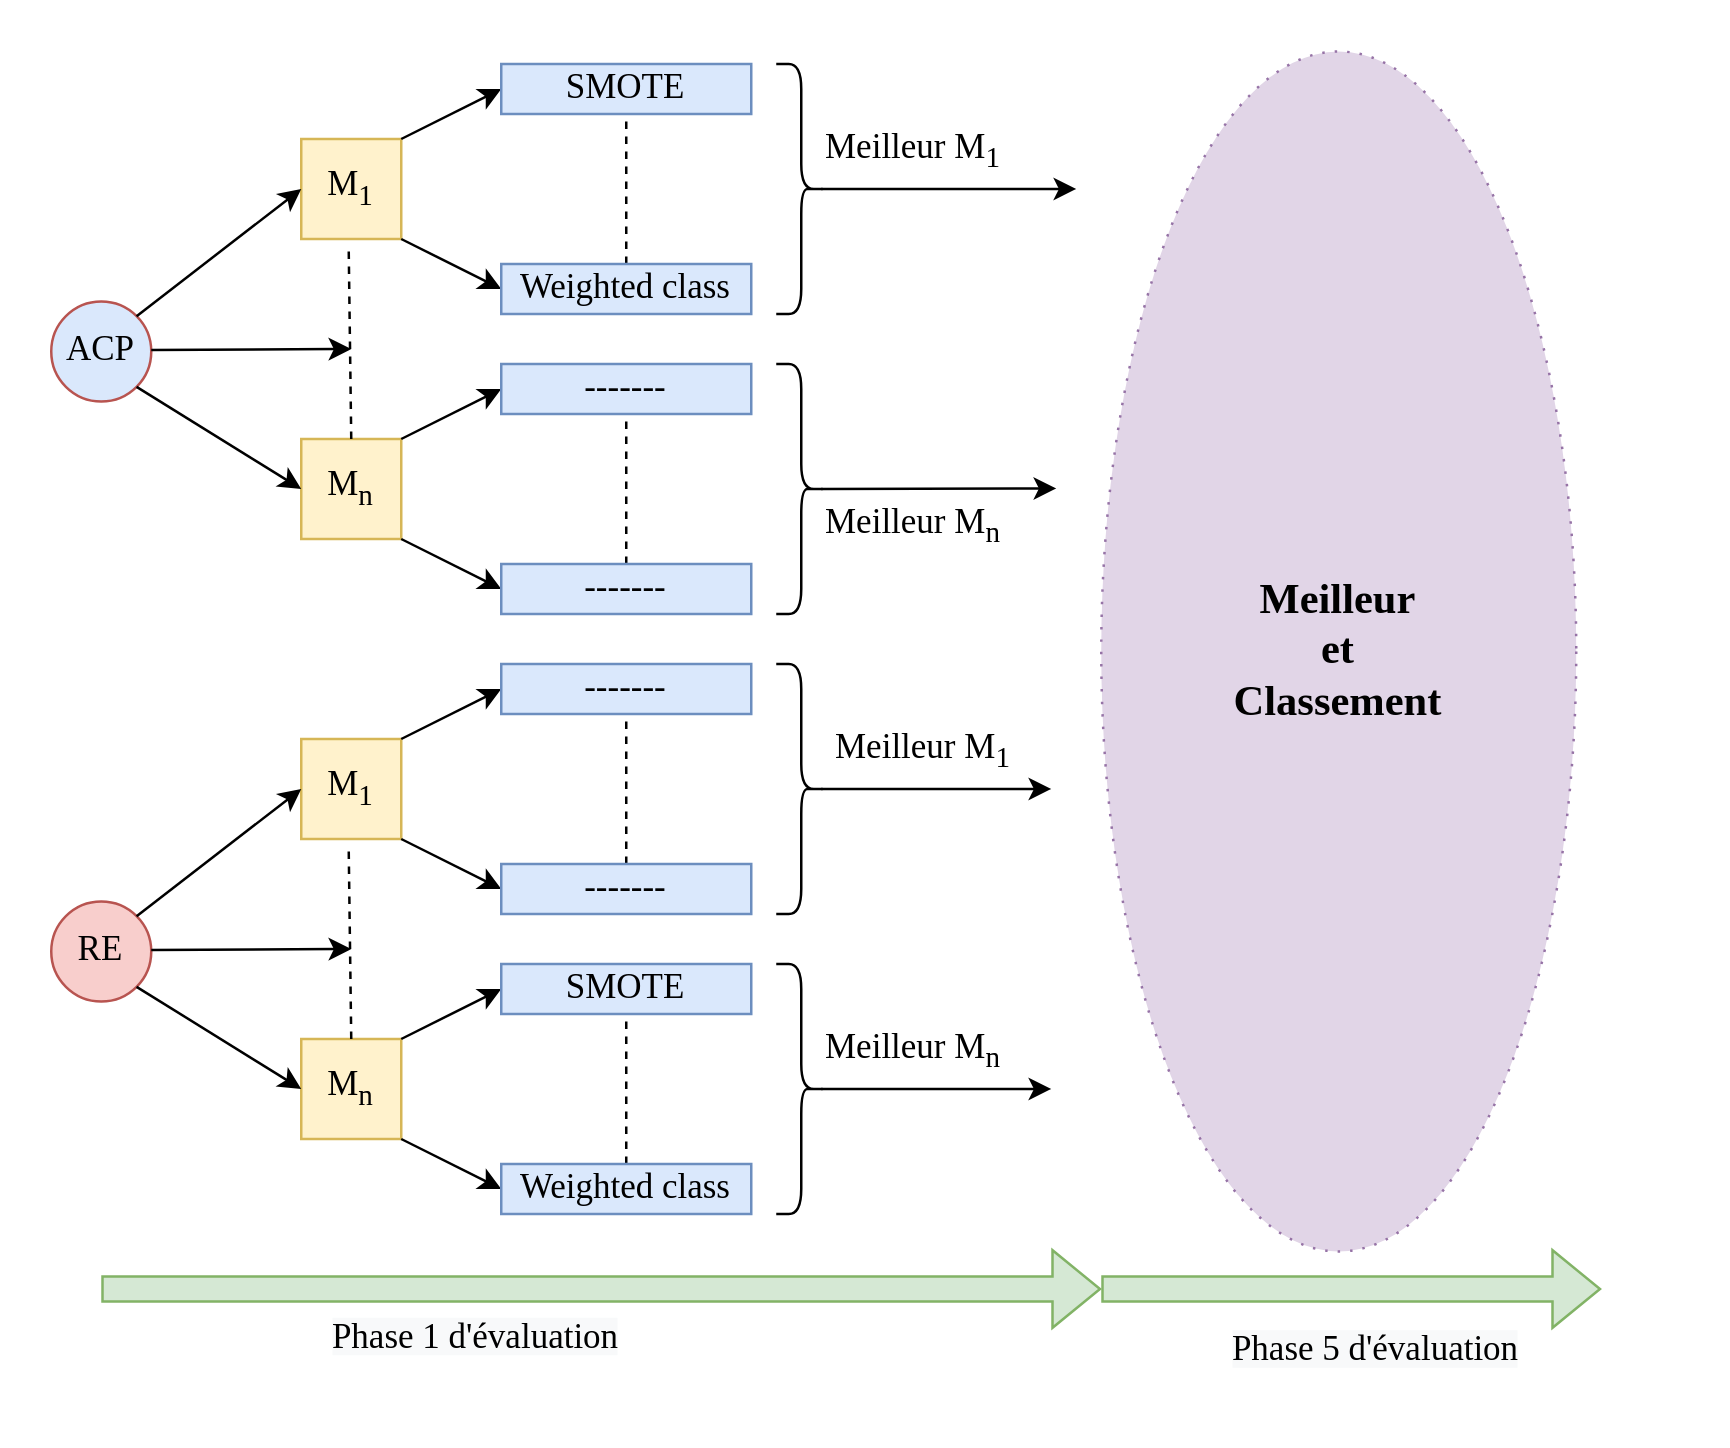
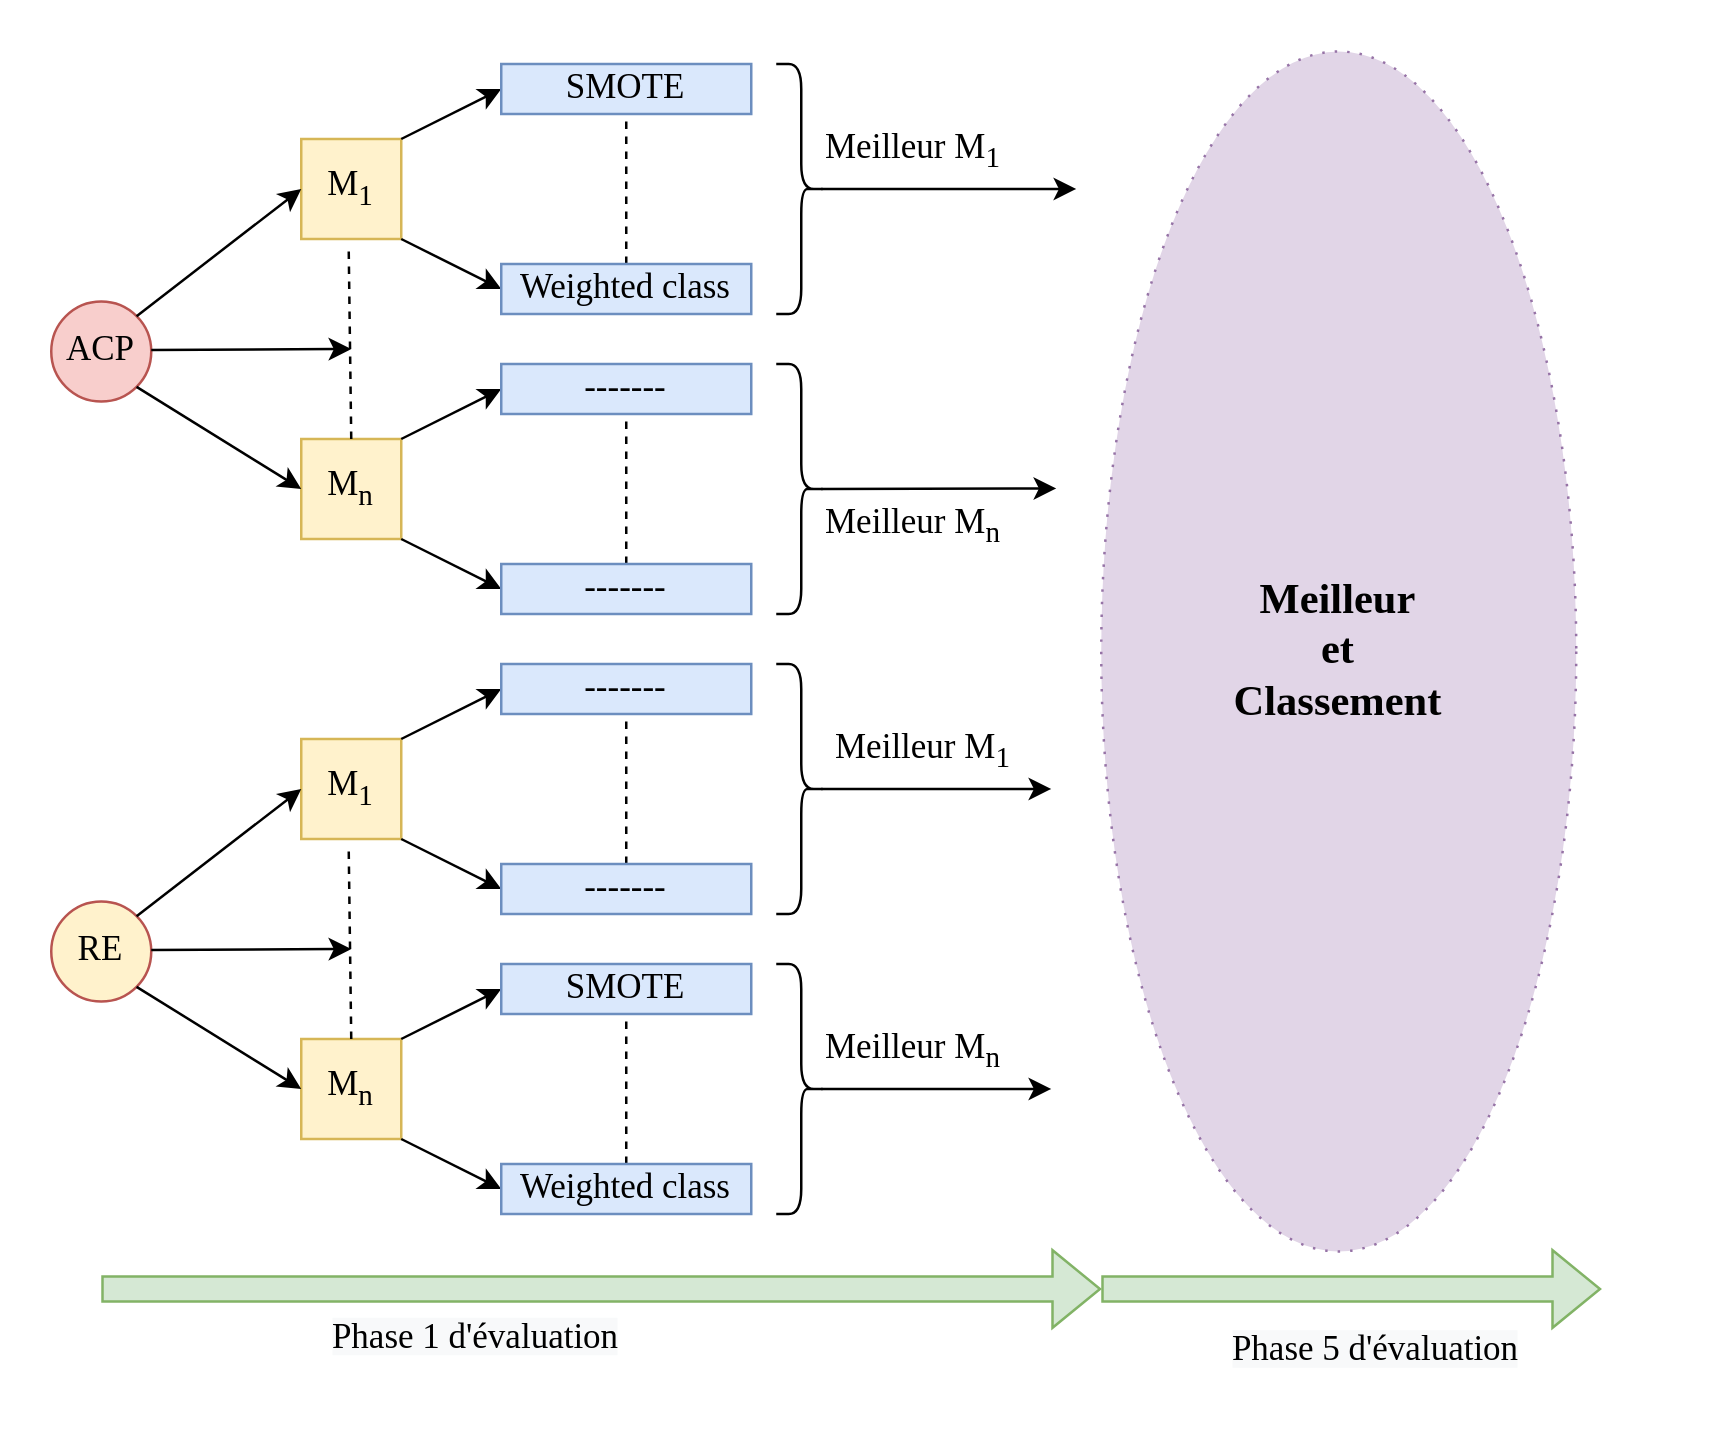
- <mxCell id="23" value="ACP" style="ellipse;whiteSpace=wrap;html=1;aspect=fixed;labelBackgroundColor=none;fontFamily=Times New Roman;fontSize=14;fillColor=#dae8fc;strokeColor=#b85450;" vertex="1" parent="1"><mxGeometry x="20" y="120" width="40" height="40" as="geometry" /></mxCell>
+ <mxCell id="23" value="ACP" style="ellipse;whiteSpace=wrap;html=1;aspect=fixed;labelBackgroundColor=none;fontFamily=Times New Roman;fontSize=14;fillColor=#f8cecc;strokeColor=#b85450;" vertex="1" parent="1"><mxGeometry x="20" y="120" width="40" height="40" as="geometry" /></mxCell>
- <mxCell id="3" value="RE" style="ellipse;whiteSpace=wrap;html=1;aspect=fixed;labelBackgroundColor=none;fontFamily=Times New Roman;fontSize=14;fillColor=#f8cecc;strokeColor=#b85450;" vertex="1" parent="1"><mxGeometry x="20" y="360" width="40" height="40" as="geometry" /></mxCell>
+ <mxCell id="3" value="RE" style="ellipse;whiteSpace=wrap;html=1;aspect=fixed;labelBackgroundColor=none;fontFamily=Times New Roman;fontSize=14;fillColor=#fff2cc;strokeColor=#b85450;" vertex="1" parent="1"><mxGeometry x="20" y="360" width="40" height="40" as="geometry" /></mxCell>
